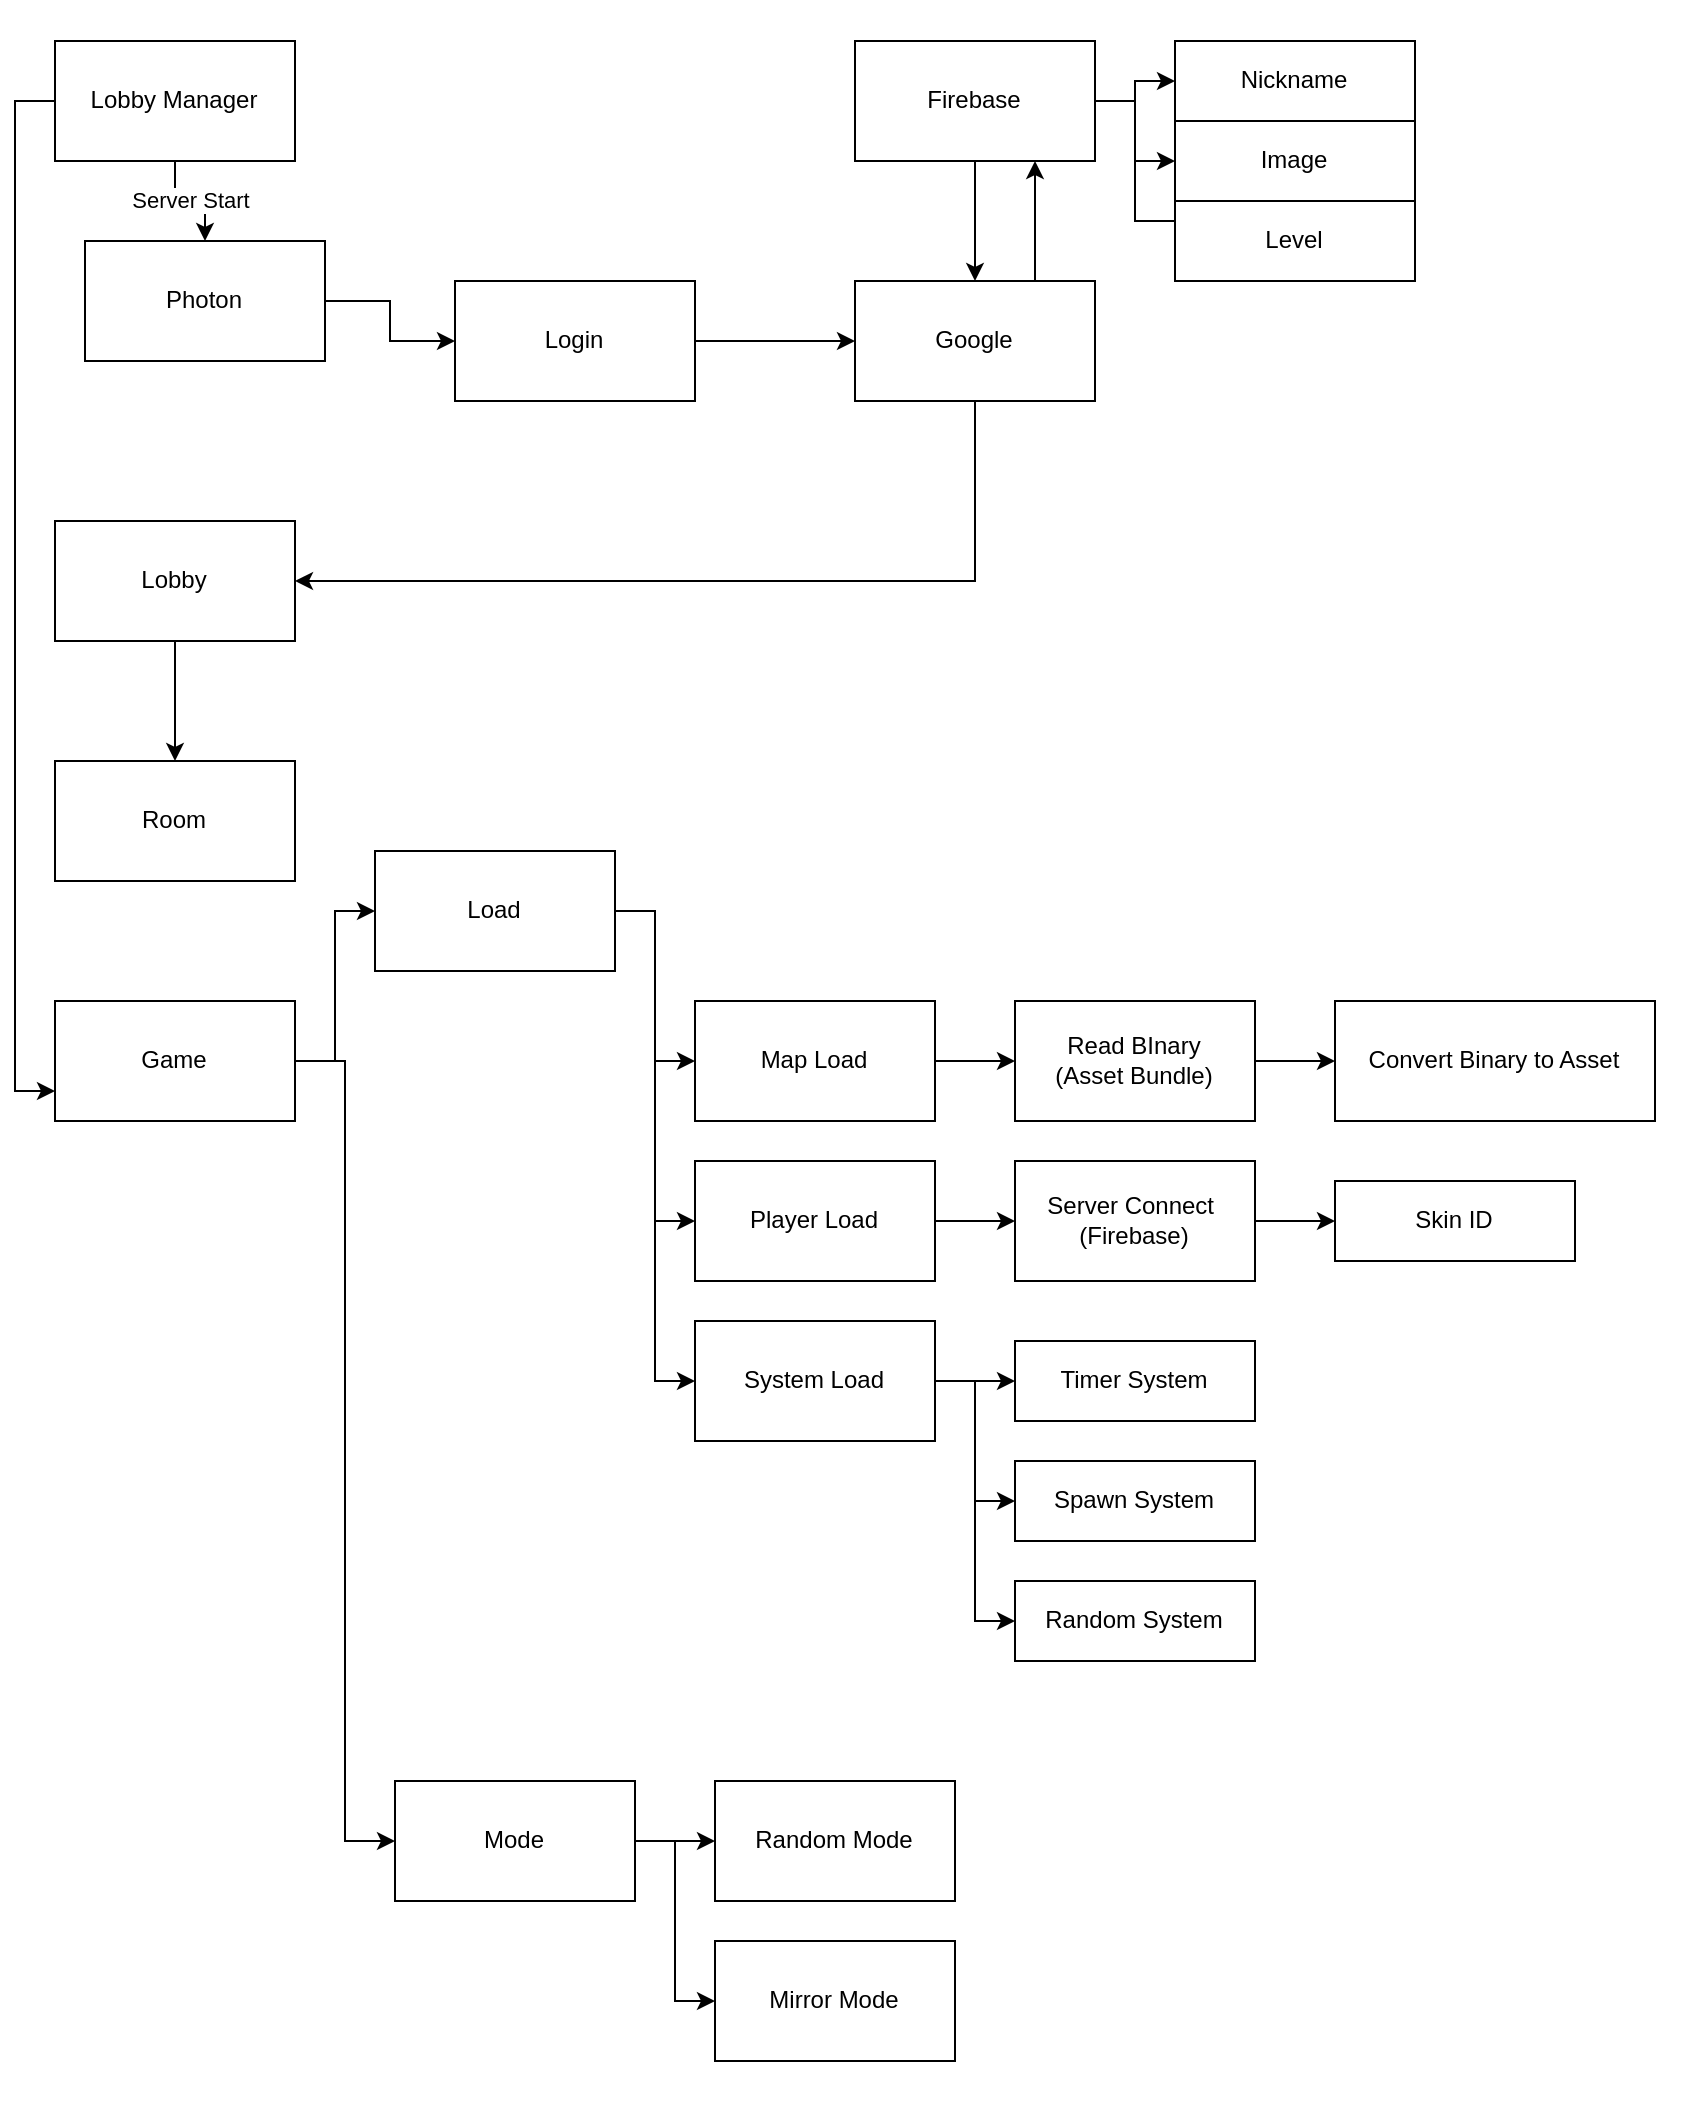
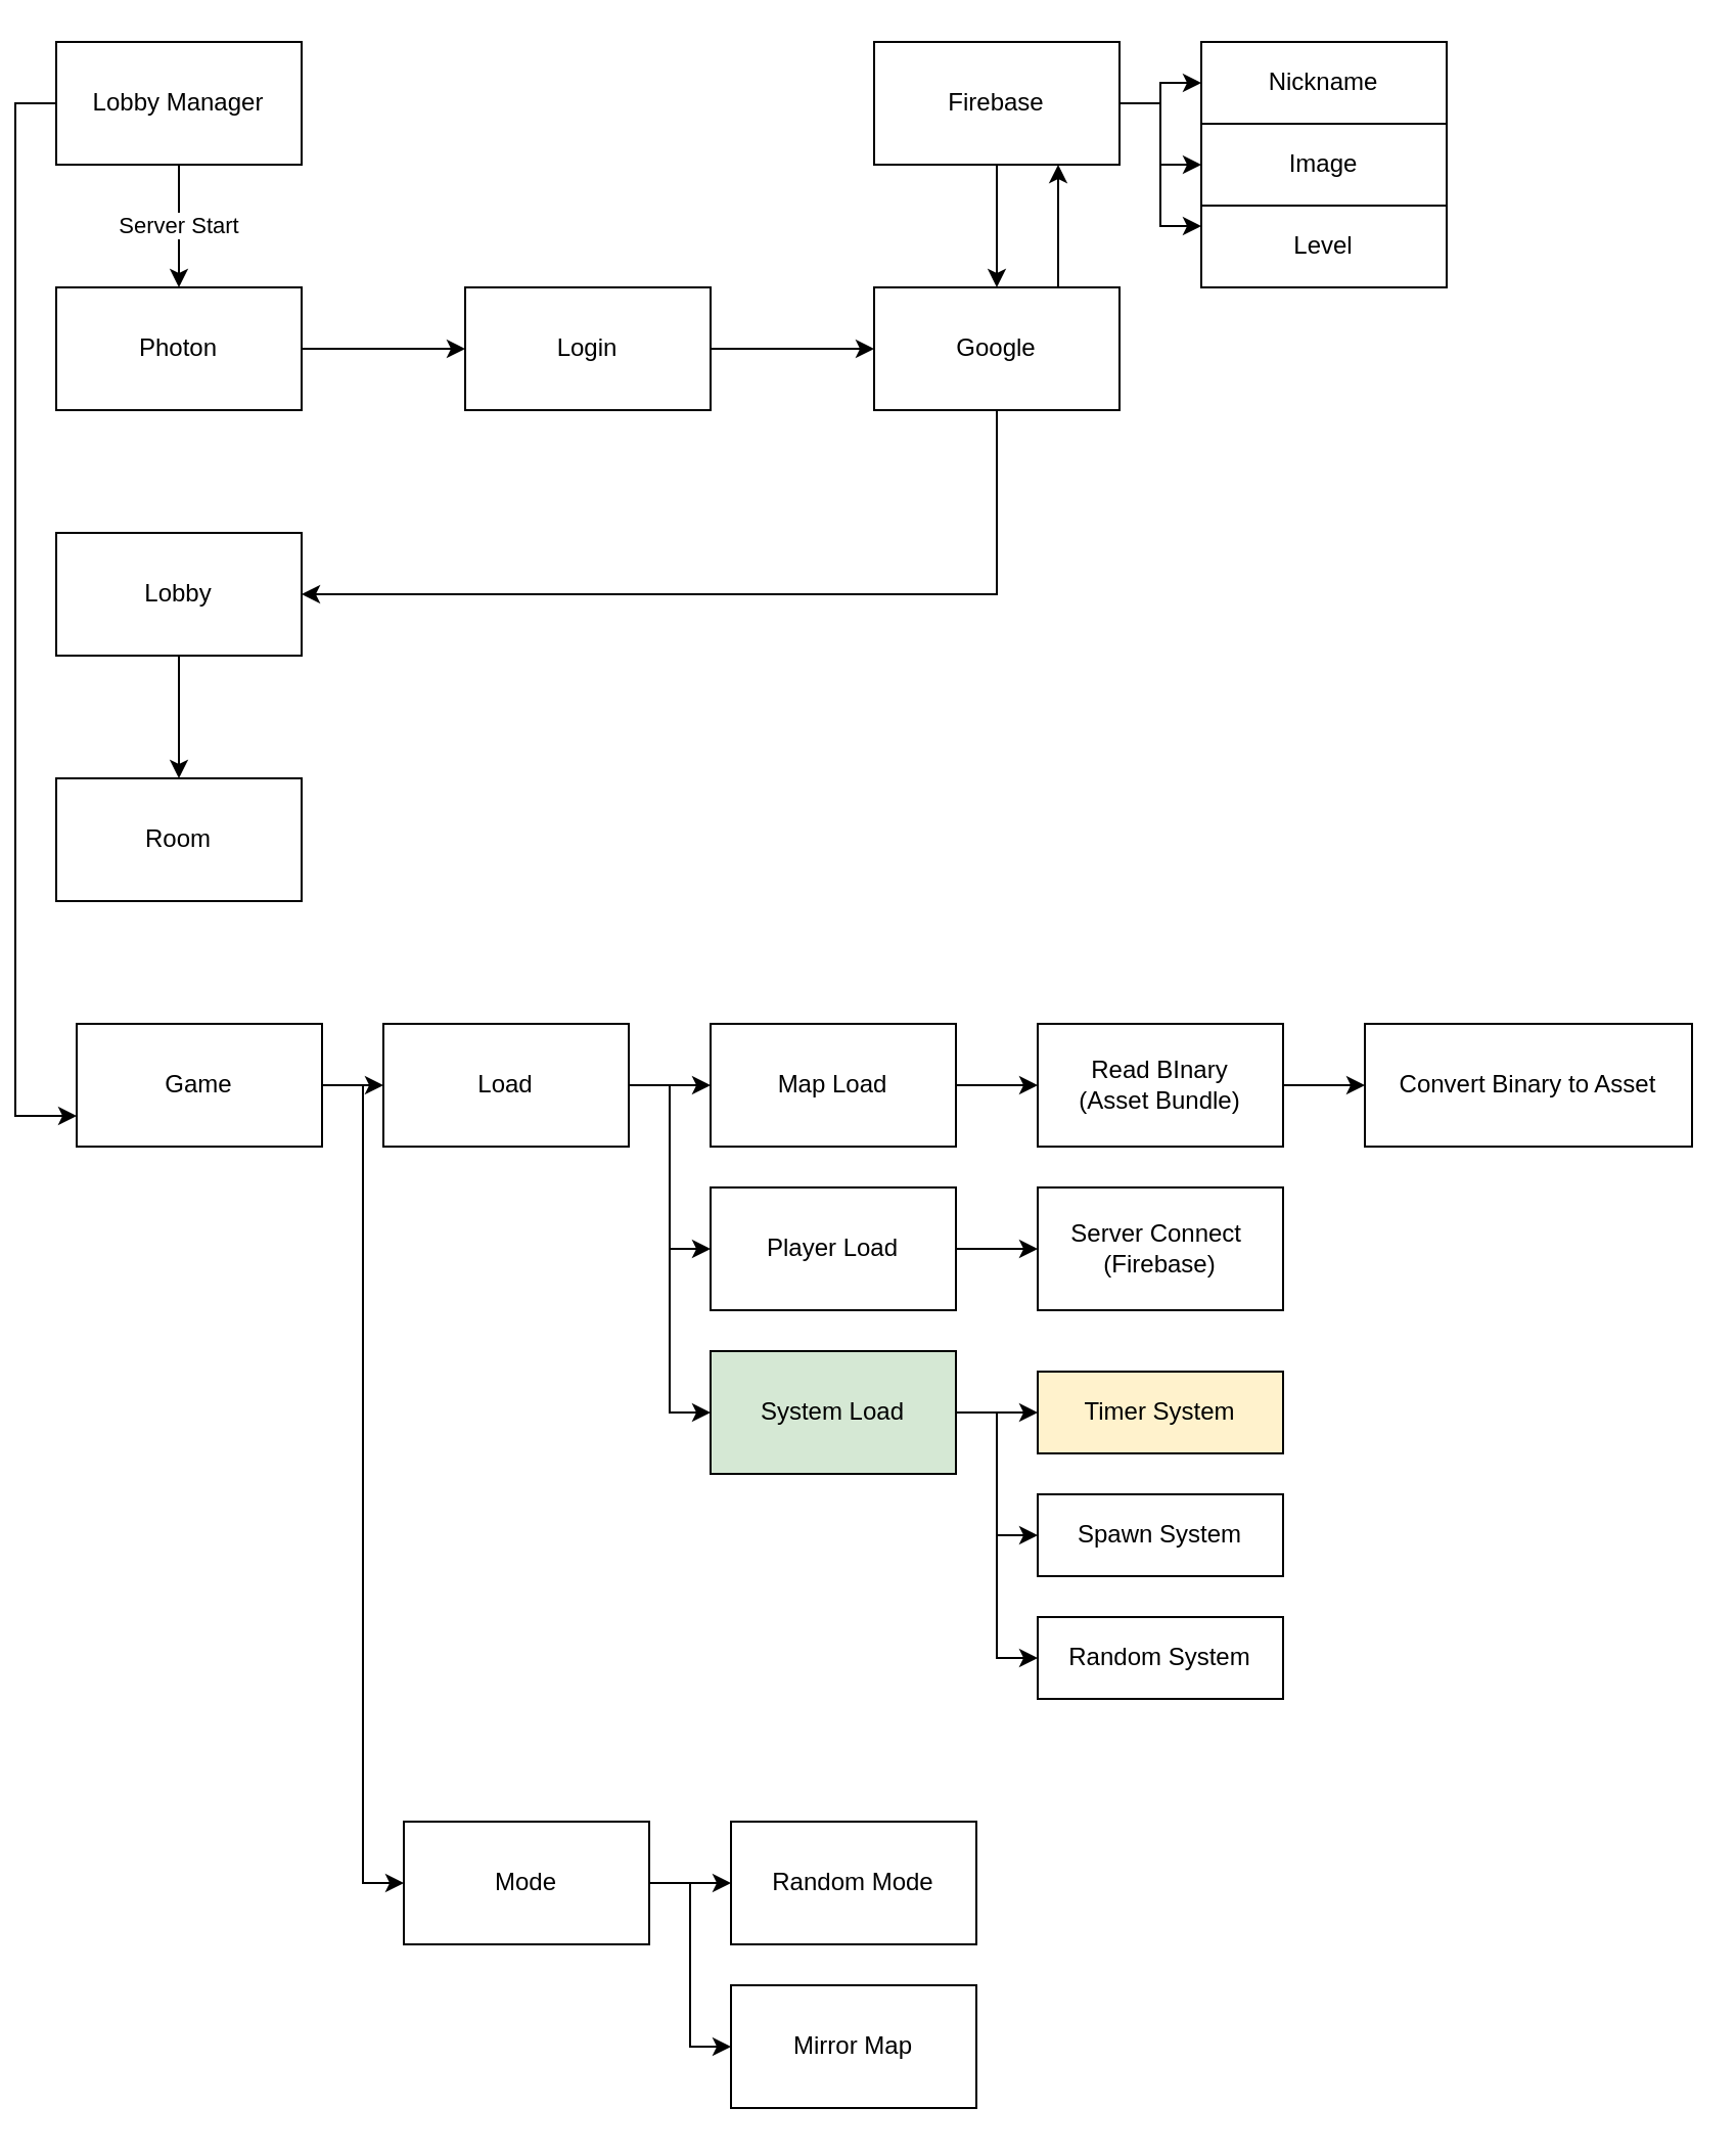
- <mxCell id="15" style="edgeStyle=orthogonalEdgeStyle;rounded=0;orthogonalLoop=1;jettySize=auto;html=1;exitX=1;exitY=0.5;exitDx=0;exitDy=0;entryX=0;entryY=0.25;entryDx=0;entryDy=0;endArrow=none;" edge="1" parent="1" source="16" target="38"><mxGeometry relative="1" as="geometry" /></mxCell>
+ <mxCell id="15" style="edgeStyle=orthogonalEdgeStyle;rounded=0;orthogonalLoop=1;jettySize=auto;html=1;exitX=1;exitY=0.5;exitDx=0;exitDy=0;entryX=0;entryY=0.25;entryDx=0;entryDy=0;" edge="1" parent="1" source="16" target="38"><mxGeometry relative="1" as="geometry" /></mxCell>
- <mxCell id="6" value="Photon" style="rounded=0;whiteSpace=wrap;html=1;" vertex="1" parent="1"><mxGeometry x="35" y="120" width="120" height="60" as="geometry" /></mxCell>
+ <mxCell id="6" value="Photon" style="rounded=0;whiteSpace=wrap;html=1;" vertex="1" parent="1"><mxGeometry x="20" y="140" width="120" height="60" as="geometry" /></mxCell>
- <mxCell id="43" value="Load" style="rounded=0;whiteSpace=wrap;html=1;" vertex="1" parent="1"><mxGeometry x="180" y="425" width="120" height="60" as="geometry" /></mxCell>
+ <mxCell id="43" value="Load" style="rounded=0;whiteSpace=wrap;html=1;" vertex="1" parent="1"><mxGeometry x="180" y="500" width="120" height="60" as="geometry" /></mxCell>
- <mxCell id="22" value="Game" style="rounded=0;whiteSpace=wrap;html=1;" vertex="1" parent="1"><mxGeometry x="20" y="500" width="120" height="60" as="geometry" /></mxCell>
+ <mxCell id="22" value="Game" style="rounded=0;whiteSpace=wrap;html=1;" vertex="1" parent="1"><mxGeometry x="30" y="500" width="120" height="60" as="geometry" /></mxCell>
- <mxCell id="34" style="edgeStyle=orthogonalEdgeStyle;rounded=0;orthogonalLoop=1;jettySize=auto;html=1;exitX=1;exitY=0.5;exitDx=0;exitDy=0;entryX=0;entryY=0.5;entryDx=0;entryDy=0;" edge="1" parent="1" source="35" target="39"><mxGeometry relative="1" as="geometry" /></mxCell>
- <mxCell id="39" value="Skin ID" style="rounded=0;whiteSpace=wrap;html=1;" vertex="1" parent="1"><mxGeometry x="660" y="590" width="120" height="40" as="geometry" /></mxCell>
- <mxCell id="30" value="System Load" style="rounded=0;whiteSpace=wrap;html=1;" vertex="1" parent="1"><mxGeometry x="340" y="660" width="120" height="60" as="geometry" /></mxCell>
+ <mxCell id="30" value="System Load" style="rounded=0;whiteSpace=wrap;html=1;fillColor=#d5e8d4;" vertex="1" parent="1"><mxGeometry x="340" y="660" width="120" height="60" as="geometry" /></mxCell>
- <mxCell id="49" value="Timer System" style="rounded=0;whiteSpace=wrap;html=1;" vertex="1" parent="1"><mxGeometry x="500" y="670" width="120" height="40" as="geometry" /></mxCell>
+ <mxCell id="49" value="Timer System" style="rounded=0;whiteSpace=wrap;html=1;fillColor=#fff2cc;" vertex="1" parent="1"><mxGeometry x="500" y="670" width="120" height="40" as="geometry" /></mxCell>
- <mxCell id="48" value="Mirror Mode" style="rounded=0;whiteSpace=wrap;html=1;" vertex="1" parent="1"><mxGeometry x="350" y="970" width="120" height="60" as="geometry" /></mxCell>
+ <mxCell id="48" value="Mirror Map" style="rounded=0;whiteSpace=wrap;html=1;" vertex="1" parent="1"><mxGeometry x="350" y="970" width="120" height="60" as="geometry" /></mxCell>
